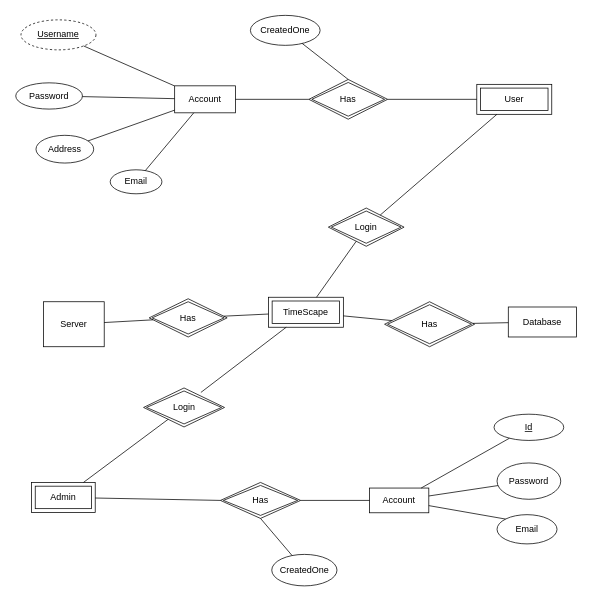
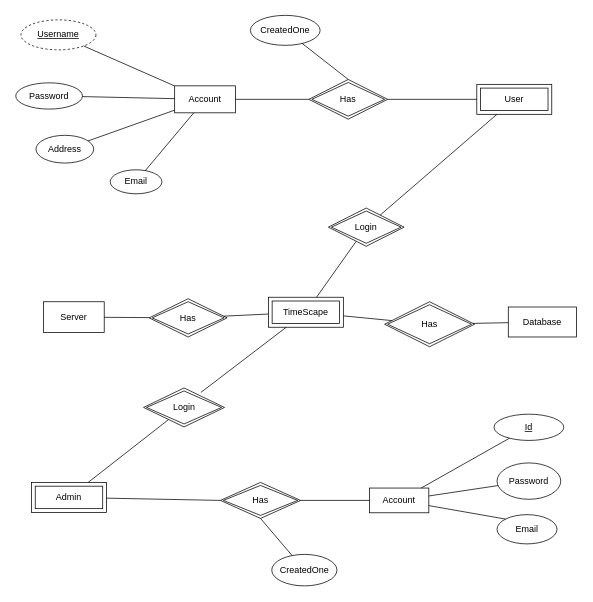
- <mxCell id="41" value="Server" style="rounded=0;whiteSpace=wrap;html=1;" vertex="1" parent="1"><mxGeometry x="57" y="402" width="81" height="60" as="geometry" /></mxCell>
+ <mxCell id="41" value="Server" style="rounded=0;whiteSpace=wrap;html=1;" vertex="1" parent="1"><mxGeometry x="57" y="402" width="81" height="41" as="geometry" /></mxCell>
- <mxCell id="9" value="Admin" style="shape=ext;margin=3;double=1;whiteSpace=wrap;html=1;align=center;" vertex="1" parent="1"><mxGeometry x="41" y="643" width="85" height="40" as="geometry" /></mxCell>
+ <mxCell id="9" value="Admin" style="shape=ext;margin=3;double=1;whiteSpace=wrap;html=1;align=center;" vertex="1" parent="1"><mxGeometry x="41" y="643" width="100" height="40" as="geometry" /></mxCell>
